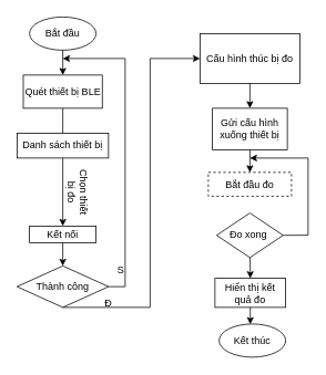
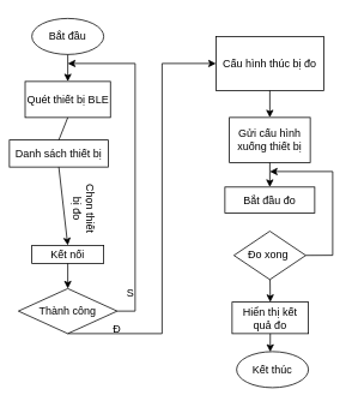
- <mxCell id="4" value="Danh sách thiết bị" style="rounded=0;whiteSpace=wrap;html=1;" vertex="1" parent="1"><mxGeometry x="20" y="160" width="110" height="30" as="geometry" /></mxCell>
+ <mxCell id="4" value="Danh sách thiết bị" style="rounded=0;whiteSpace=wrap;html=1;" vertex="1" parent="1"><mxGeometry x="10" y="155" width="110" height="30" as="geometry" /></mxCell>
- <mxCell id="19" value="Bắt đầu đo" style="rounded=0;whiteSpace=wrap;html=1;dashed=1;" vertex="1" parent="1"><mxGeometry x="250" y="207.25" width="100" height="28.75" as="geometry" /></mxCell>
+ <mxCell id="19" value="Bắt đầu đo" style="rounded=0;whiteSpace=wrap;html=1;" vertex="1" parent="1"><mxGeometry x="250" y="207.25" width="100" height="28.75" as="geometry" /></mxCell>
